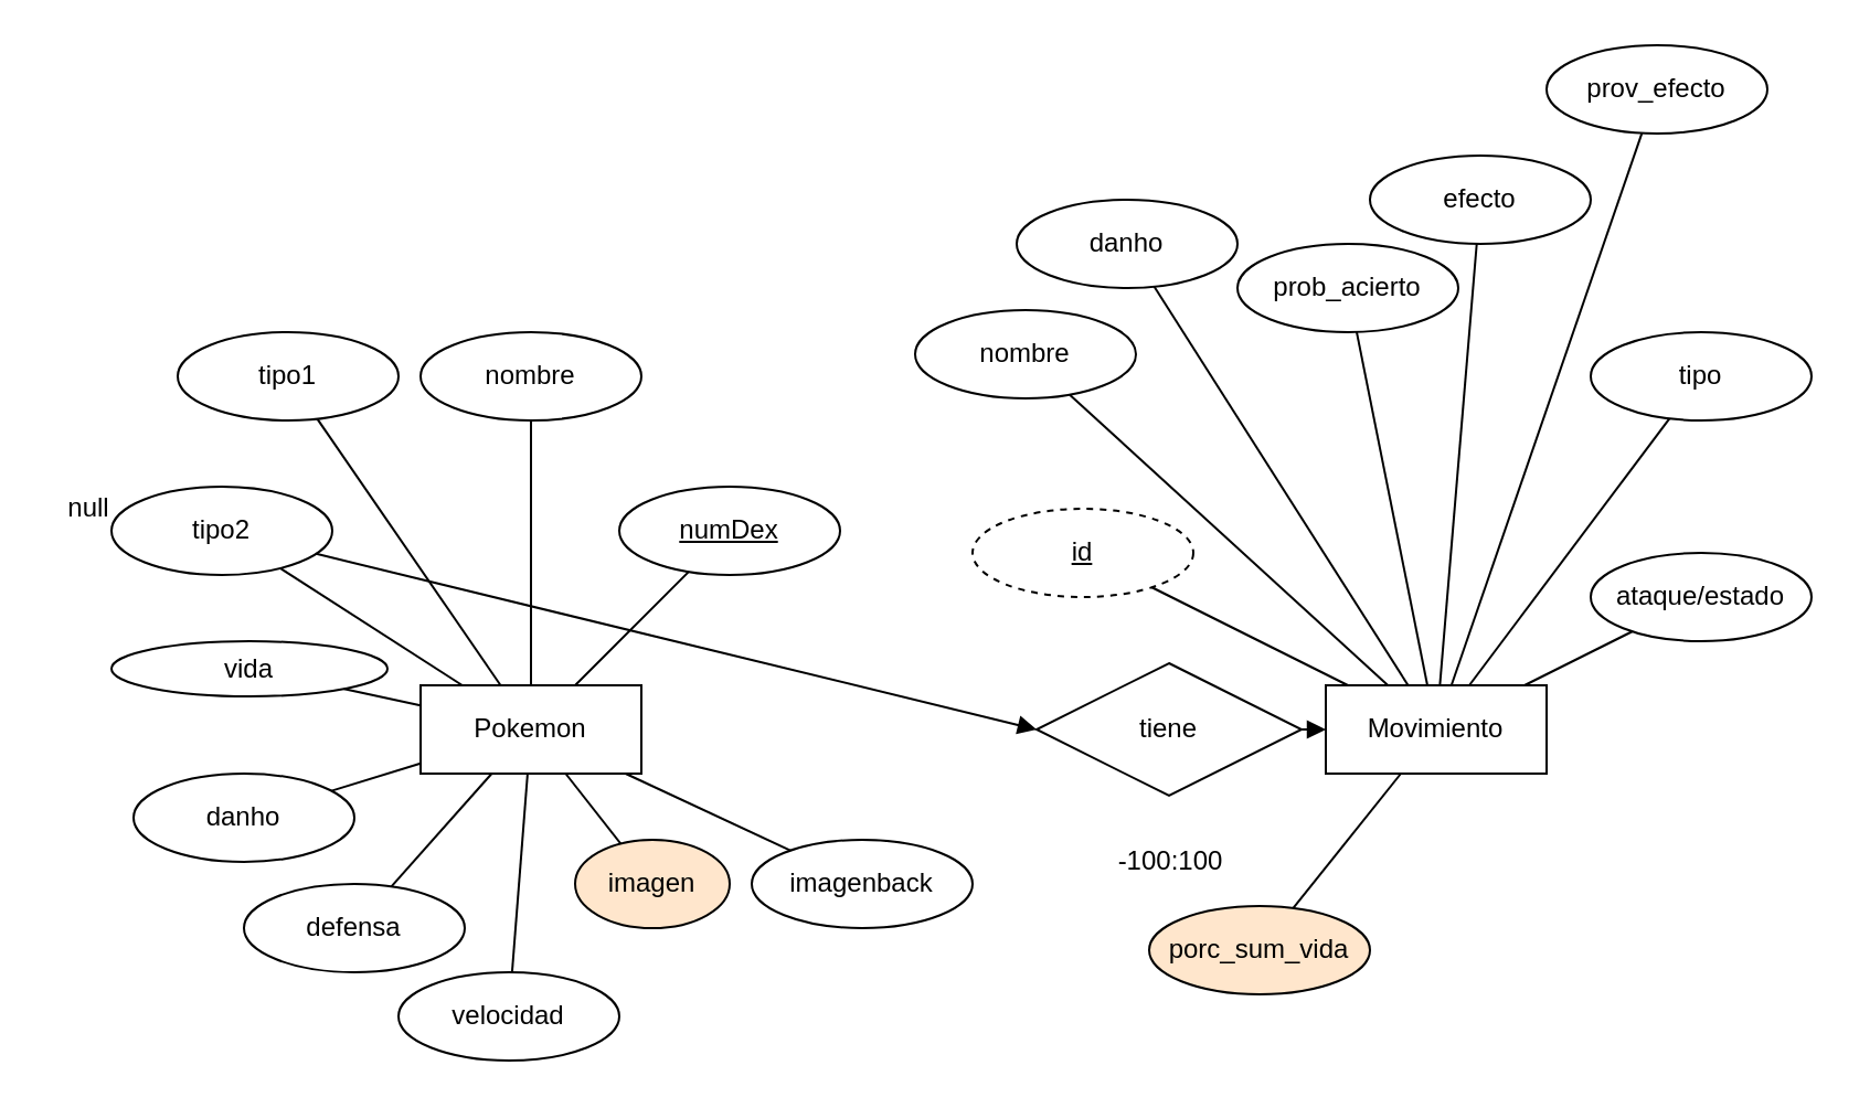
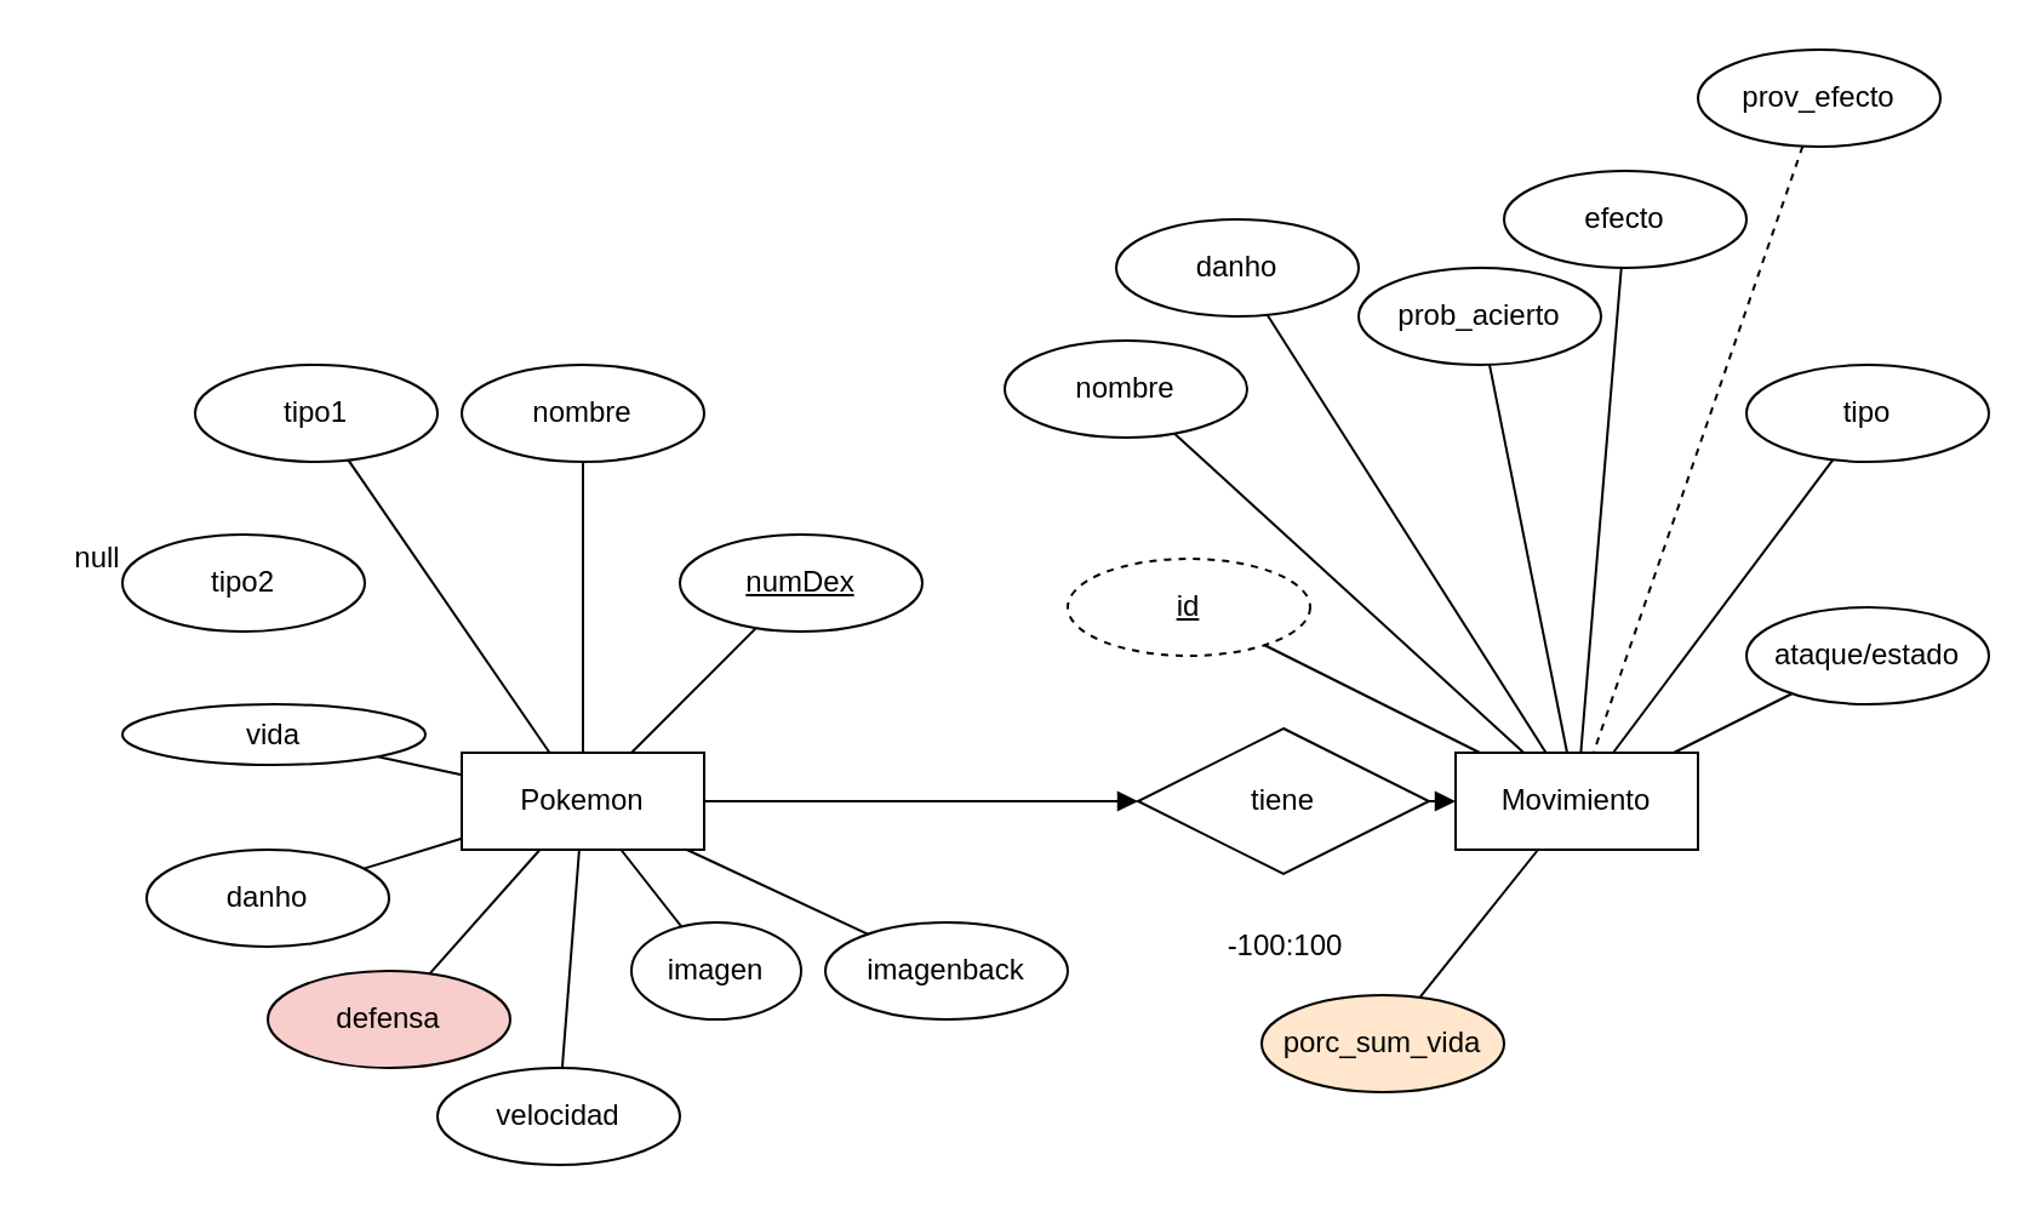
- <mxCell id="26" value="" style="endArrow=none;html=1;rounded=0;" edge="1" parent="1" source="22" target="3"><mxGeometry relative="1" as="geometry"><mxPoint x="724.761" y="420.952" as="sourcePoint" /><mxPoint x="676" y="360" as="targetPoint" /></mxGeometry></mxCell>
+ <mxCell id="26" value="" style="endArrow=none;html=1;rounded=0;dashed=1;" edge="1" parent="1" source="22" target="3"><mxGeometry relative="1" as="geometry"><mxPoint x="724.761" y="420.952" as="sourcePoint" /><mxPoint x="676" y="360" as="targetPoint" /></mxGeometry></mxCell>
- <mxCell id="12" value="" style="endArrow=none;html=1;rounded=0;" edge="1" parent="1" source="2" target="8"><mxGeometry relative="1" as="geometry"><mxPoint x="336.016" y="277.549" as="sourcePoint" /><mxPoint x="277.5" y="320" as="targetPoint" /></mxGeometry></mxCell>
- <mxCell id="15" value="" style="endArrow=none;html=1;rounded=0;exitX=0;exitY=0.5;exitDx=0;exitDy=0;startArrow=block;startFill=1;" edge="1" parent="1" source="14" target="8"><mxGeometry relative="1" as="geometry"><mxPoint x="390" y="370" as="sourcePoint" /><mxPoint x="277.5" y="320" as="targetPoint" /></mxGeometry></mxCell>
+ <mxCell id="15" value="" style="endArrow=none;html=1;rounded=0;exitX=0;exitY=0.5;exitDx=0;exitDy=0;startArrow=block;startFill=1;" edge="1" parent="1" source="14" target="2"><mxGeometry relative="1" as="geometry"><mxPoint x="390" y="370" as="sourcePoint" /><mxPoint x="277.5" y="320" as="targetPoint" /></mxGeometry></mxCell>
- <mxCell id="44" value="imagen" style="ellipse;whiteSpace=wrap;html=1;align=center;fillColor=#ffe6cc;" vertex="1" parent="1"><mxGeometry x="260" y="380" width="70" height="40" as="geometry" /></mxCell>
+ <mxCell id="44" value="imagen" style="ellipse;whiteSpace=wrap;html=1;align=center;" vertex="1" parent="1"><mxGeometry x="260" y="380" width="70" height="40" as="geometry" /></mxCell>
- <mxCell id="37" value="defensa" style="ellipse;whiteSpace=wrap;html=1;align=center;" vertex="1" parent="1"><mxGeometry x="110" y="400" width="100" height="40" as="geometry" /></mxCell>
+ <mxCell id="37" value="defensa" style="ellipse;whiteSpace=wrap;html=1;align=center;fillColor=#f8cecc;" vertex="1" parent="1"><mxGeometry x="110" y="400" width="100" height="40" as="geometry" /></mxCell>
